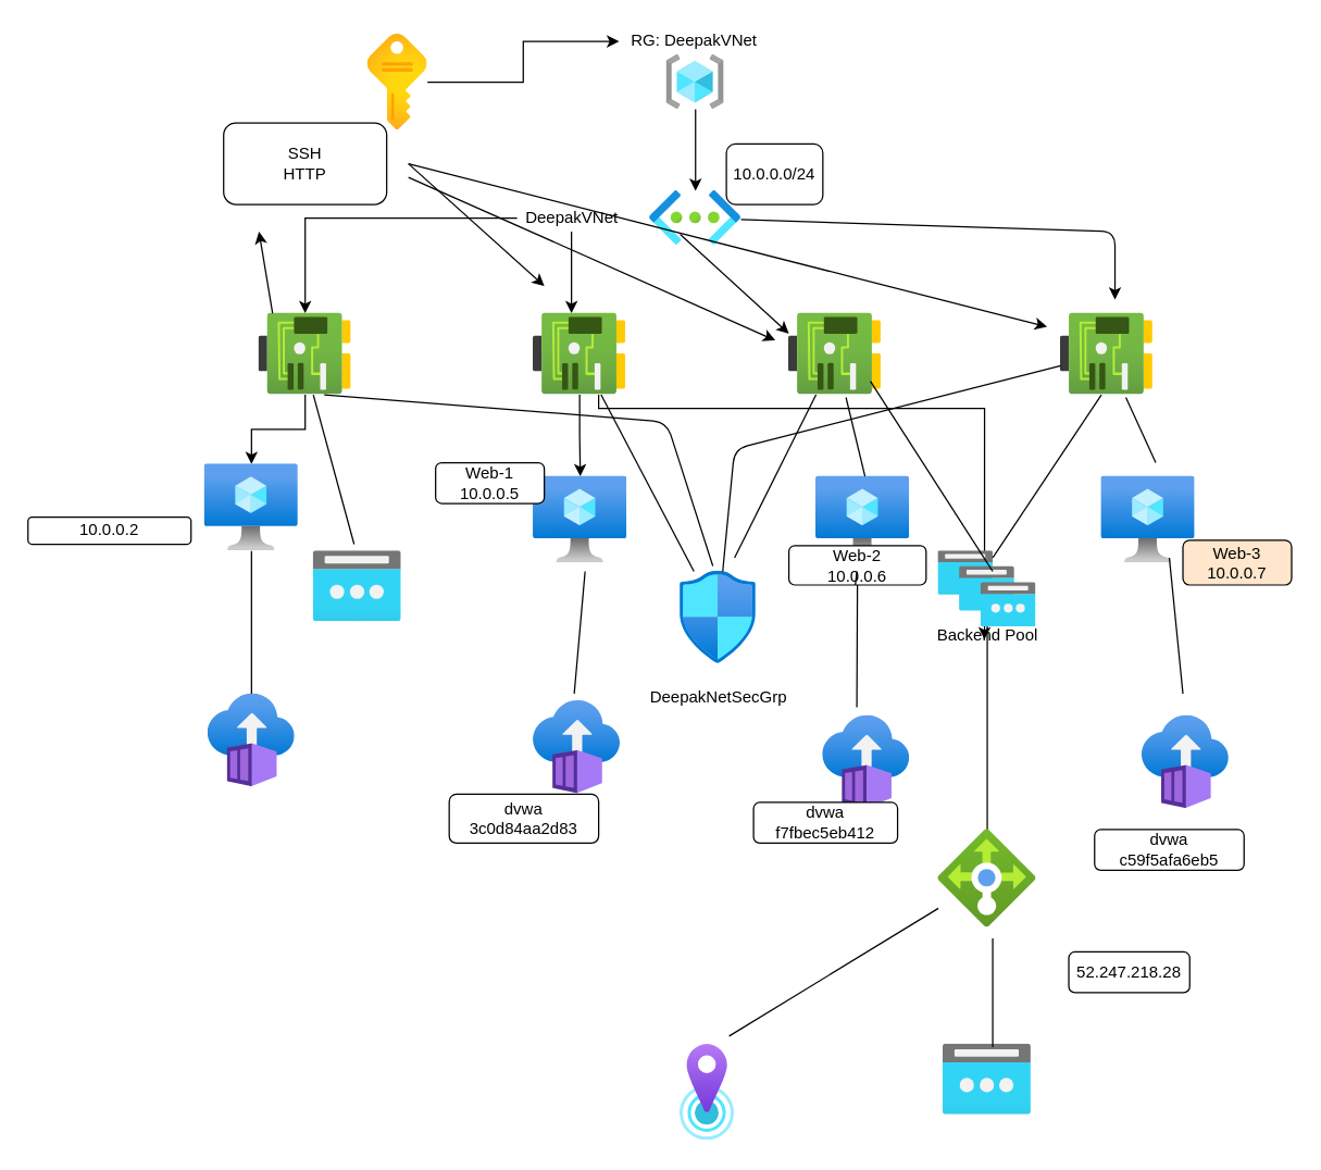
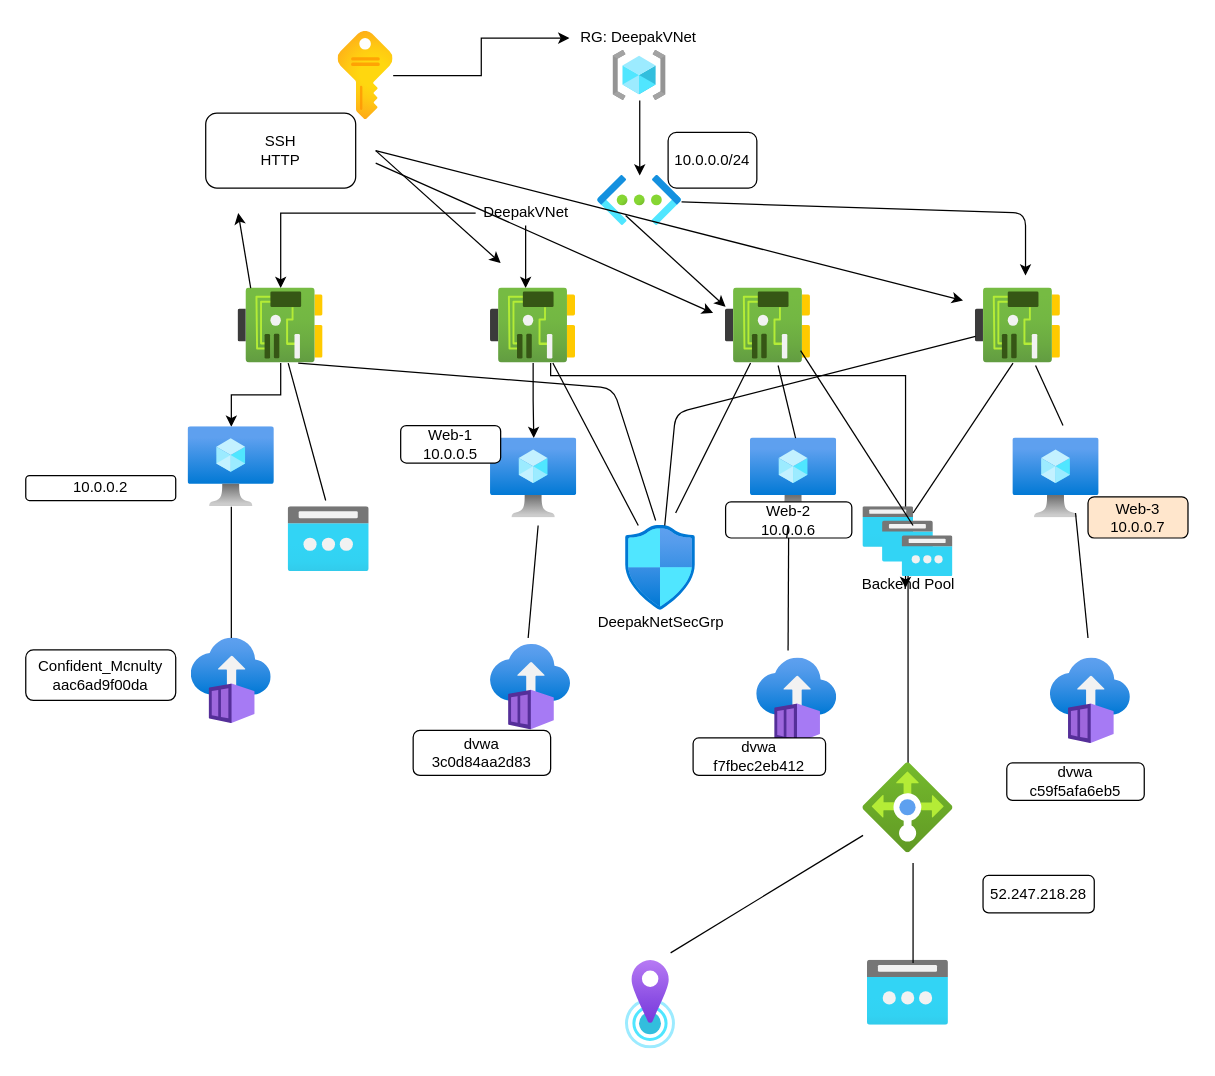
- <mxCell id="8" value="DeepakVNet&lt;br&gt;" style="text;html=1;align=center;verticalAlign=middle;resizable=0;points=[];autosize=1;strokeColor=none;" vertex="1" parent="1"><mxGeometry x="380" y="150" width="80" height="20" as="geometry" /></mxCell>
+ <mxCell id="8" value="DeepakVNet&lt;br&gt;" style="text;html=1;align=center;verticalAlign=middle;resizable=0;points=[];autosize=1;strokeColor=none;" vertex="1" parent="1"><mxGeometry x="380" y="160" width="80" height="20" as="geometry" /></mxCell>
- <mxCell id="18" value="DeepakNetSecGrp&lt;br&gt;" style="text;html=1;align=center;verticalAlign=middle;resizable=0;points=[];autosize=1;strokeColor=none;" vertex="1" parent="1"><mxGeometry x="468" y="503" width="120" height="20" as="geometry" /></mxCell>
+ <mxCell id="18" value="DeepakNetSecGrp&lt;br&gt;" style="text;html=1;align=center;verticalAlign=middle;resizable=0;points=[];autosize=1;strokeColor=none;" vertex="1" parent="1"><mxGeometry x="468" y="488" width="120" height="20" as="geometry" /></mxCell>
+ <mxCell id="55" value="&lt;span&gt;Confident_Mcnulty&lt;/span&gt;&lt;br&gt;&lt;span&gt;aac6ad9f00da&lt;/span&gt;" style="rounded=1;whiteSpace=wrap;html=1;" vertex="1" parent="1"><mxGeometry x="20" y="519.5" width="120" height="40.5" as="geometry" /></mxCell>
- <mxCell id="57" value="dvwa&lt;br&gt;f7fbec5eb412" style="rounded=1;whiteSpace=wrap;html=1;" vertex="1" parent="1"><mxGeometry x="554" y="590" width="106" height="30" as="geometry" /></mxCell>
+ <mxCell id="57" value="dvwa&lt;br&gt;f7fbec2eb412" style="rounded=1;whiteSpace=wrap;html=1;" vertex="1" parent="1"><mxGeometry x="554" y="590" width="106" height="30" as="geometry" /></mxCell>
